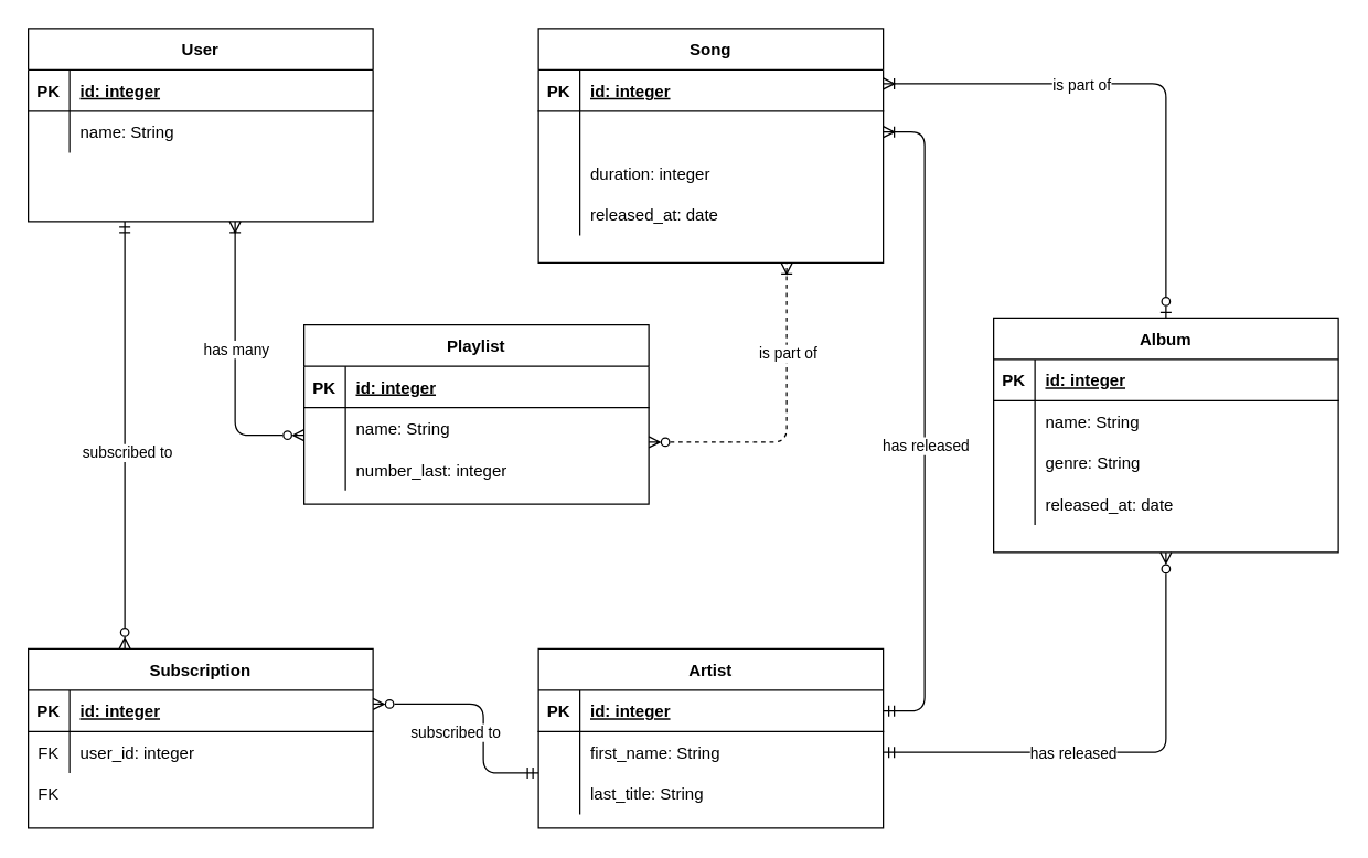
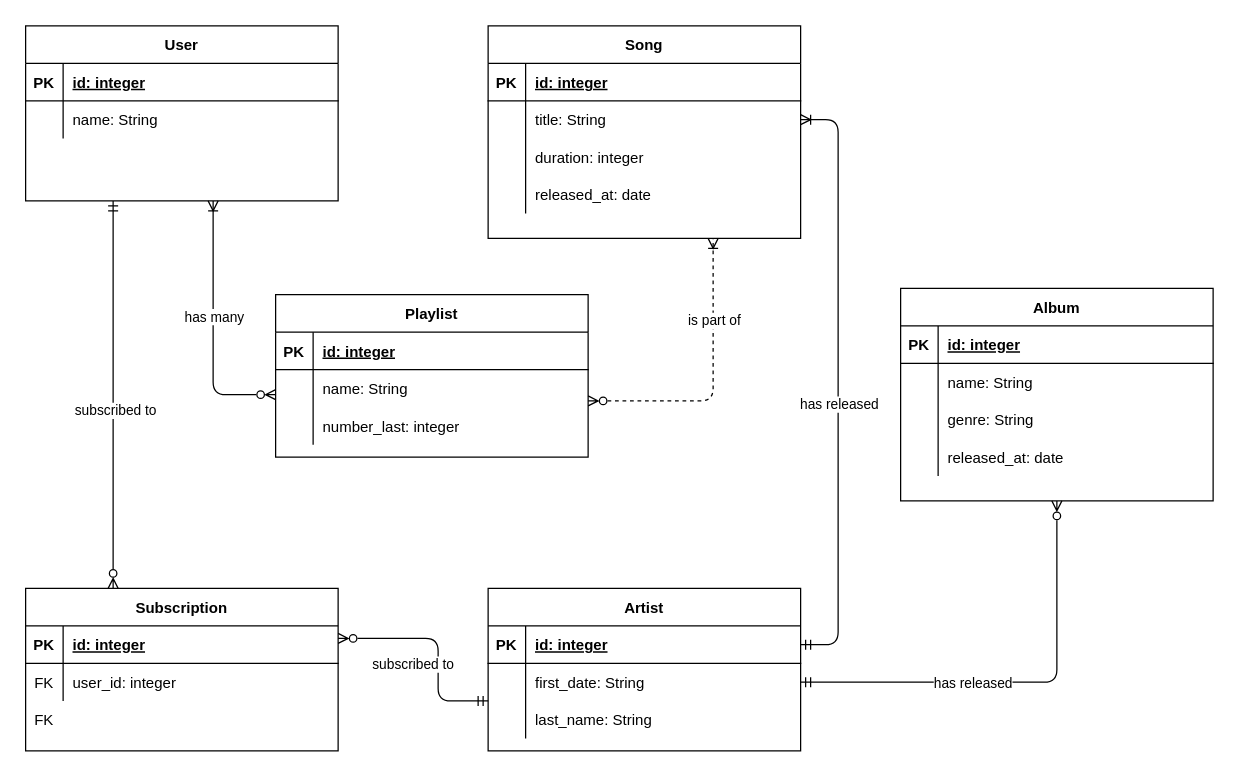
- <mxCell id="76" style="edgeStyle=orthogonalEdgeStyle;rounded=1;orthogonalLoop=1;jettySize=auto;html=1;startArrow=ERoneToMany;startFill=0;endArrow=ERzeroToOne;endFill=0;" parent="1" source="4" target="63" edge="1"><mxGeometry relative="1" as="geometry"><Array as="points"><mxPoint x="845" y="60" /></Array></mxGeometry></mxCell>
- <mxCell id="77" value="is part of" style="edgeLabel;html=1;align=center;verticalAlign=middle;resizable=0;points=[];" parent="76" vertex="1" connectable="0"><mxGeometry x="-0.236" relative="1" as="geometry"><mxPoint as="offset" /></mxGeometry></mxCell>
+ <mxCell id="10" value="title: String" style="shape=partialRectangle;overflow=hidden;connectable=0;fillColor=none;top=0;left=0;bottom=0;right=0;align=left;spacingLeft=6;" parent="8" vertex="1"><mxGeometry x="30" width="220" height="30" as="geometry"><mxRectangle width="220" height="30" as="alternateBounds" /></mxGeometry></mxCell>
- <mxCell id="23" value="first_name: String" style="shape=partialRectangle;overflow=hidden;connectable=0;fillColor=none;top=0;left=0;bottom=0;right=0;align=left;spacingLeft=6;" parent="21" vertex="1"><mxGeometry x="30" width="220" height="30" as="geometry"><mxRectangle width="220" height="30" as="alternateBounds" /></mxGeometry></mxCell>
+ <mxCell id="23" value="first_date: String" style="shape=partialRectangle;overflow=hidden;connectable=0;fillColor=none;top=0;left=0;bottom=0;right=0;align=left;spacingLeft=6;" parent="21" vertex="1"><mxGeometry x="30" width="220" height="30" as="geometry"><mxRectangle width="220" height="30" as="alternateBounds" /></mxGeometry></mxCell>
- <mxCell id="26" value="last_title: String" style="shape=partialRectangle;overflow=hidden;connectable=0;fillColor=none;top=0;left=0;bottom=0;right=0;align=left;spacingLeft=6;" parent="24" vertex="1"><mxGeometry x="30" width="220" height="30" as="geometry"><mxRectangle width="220" height="30" as="alternateBounds" /></mxGeometry></mxCell>
+ <mxCell id="26" value="last_name: String" style="shape=partialRectangle;overflow=hidden;connectable=0;fillColor=none;top=0;left=0;bottom=0;right=0;align=left;spacingLeft=6;" parent="24" vertex="1"><mxGeometry x="30" width="220" height="30" as="geometry"><mxRectangle width="220" height="30" as="alternateBounds" /></mxGeometry></mxCell>
